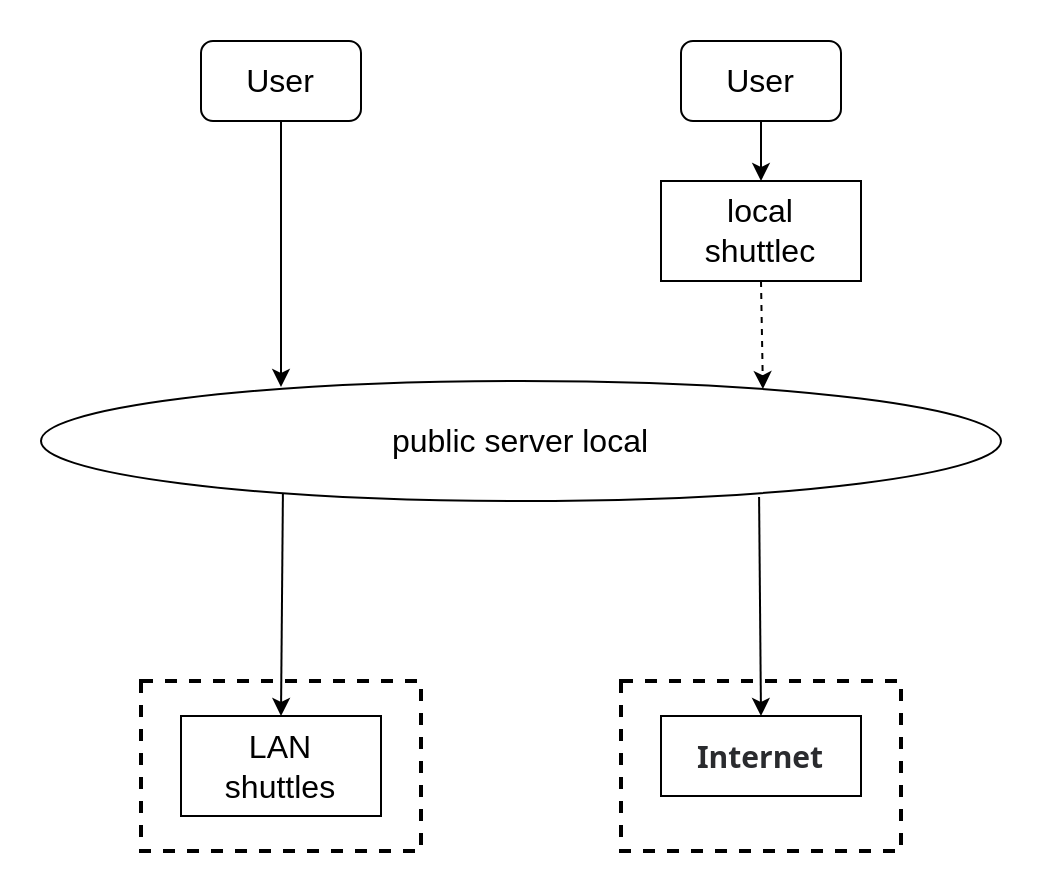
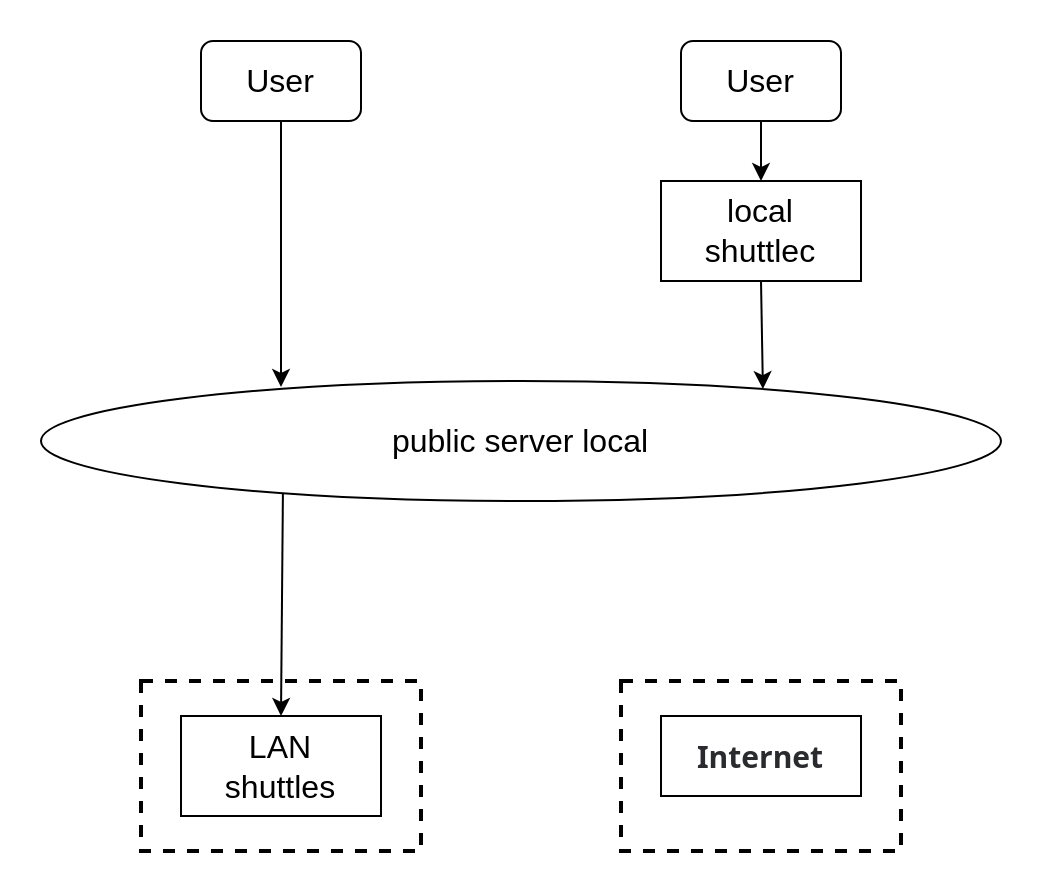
- <mxCell id="12" value="" style="endArrow=classic;html=1;rounded=0;fontSize=16;exitX=0.5;exitY=1;exitDx=0;exitDy=0;entryX=0.752;entryY=0.067;entryDx=0;entryDy=0;entryPerimeter=0;dashed=1;" edge="1" parent="1" source="5" target="3"><mxGeometry width="50" height="50" relative="1" as="geometry"><mxPoint x="392.5" y="70" as="sourcePoint" /><mxPoint x="446.5" y="193.78" as="targetPoint" /></mxGeometry></mxCell>
+ <mxCell id="12" value="" style="endArrow=classic;html=1;rounded=0;fontSize=16;exitX=0.5;exitY=1;exitDx=0;exitDy=0;entryX=0.752;entryY=0.067;entryDx=0;entryDy=0;entryPerimeter=0;" edge="1" parent="1" source="5" target="3"><mxGeometry width="50" height="50" relative="1" as="geometry"><mxPoint x="392.5" y="70" as="sourcePoint" /><mxPoint x="446.5" y="193.78" as="targetPoint" /></mxGeometry></mxCell>
- <mxCell id="14" value="" style="endArrow=classic;html=1;rounded=0;fontSize=16;exitX=0.748;exitY=0.967;exitDx=0;exitDy=0;entryX=0.5;entryY=0;entryDx=0;entryDy=0;exitPerimeter=0;" edge="1" parent="1" source="3" target="9"><mxGeometry width="50" height="50" relative="1" as="geometry"><mxPoint x="446.5" y="246.28" as="sourcePoint" /><mxPoint x="152.5" y="357.5" as="targetPoint" /></mxGeometry></mxCell>
